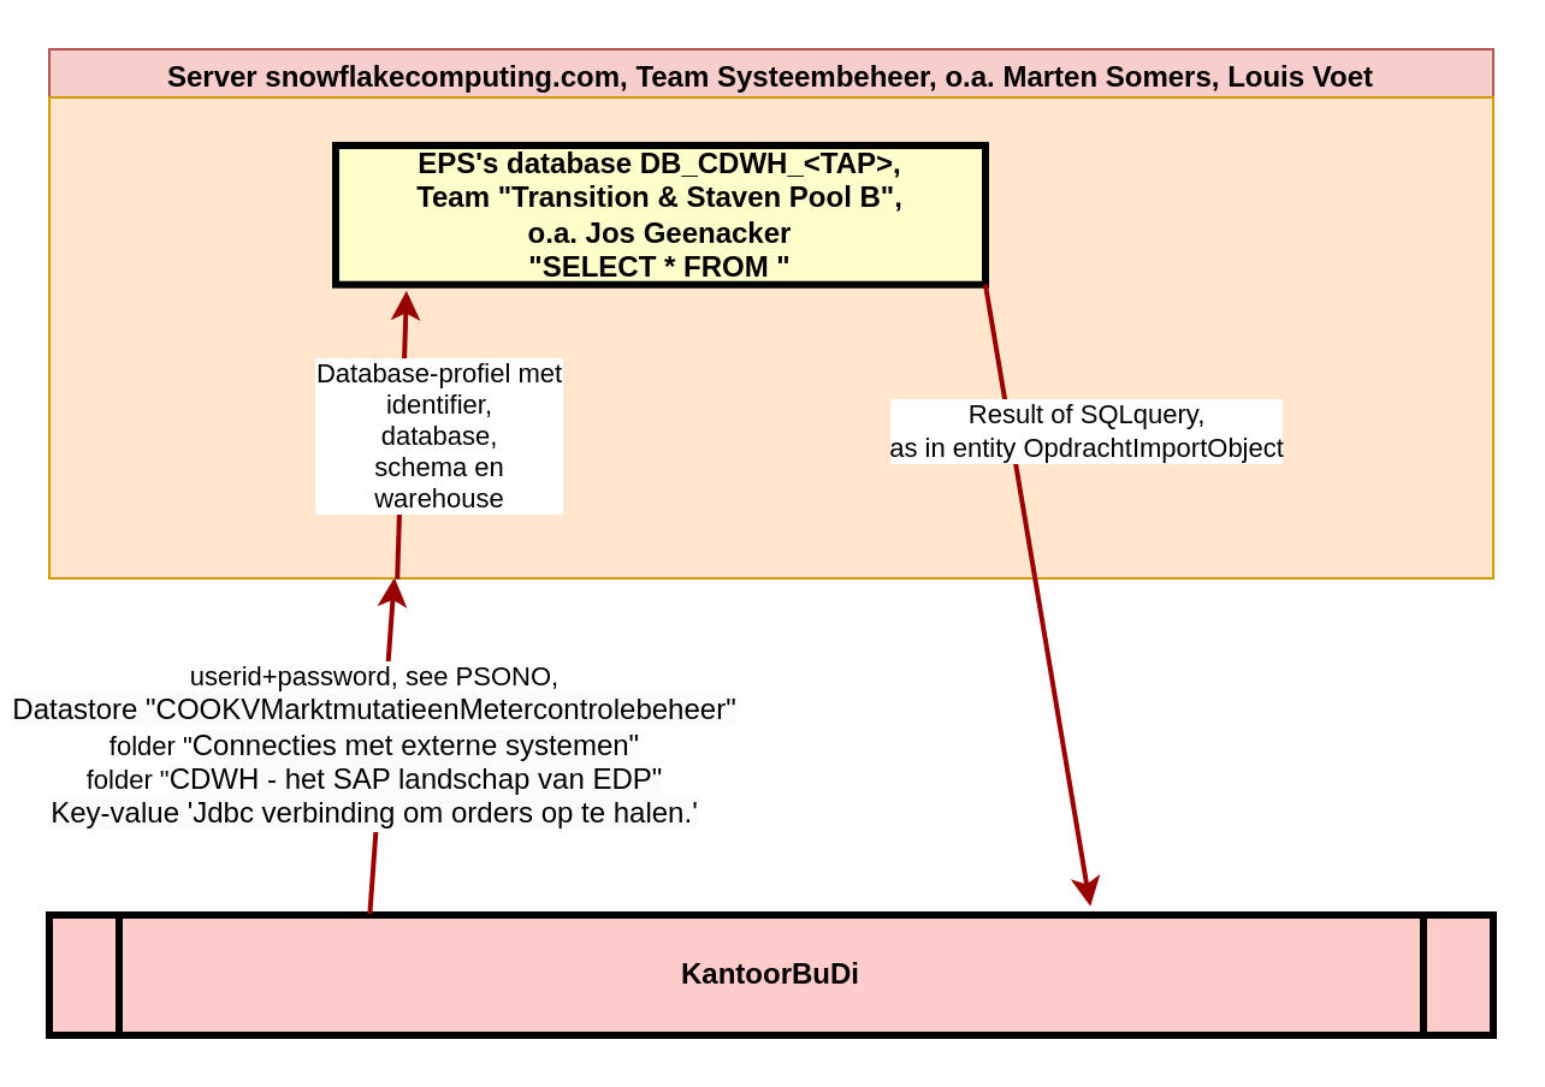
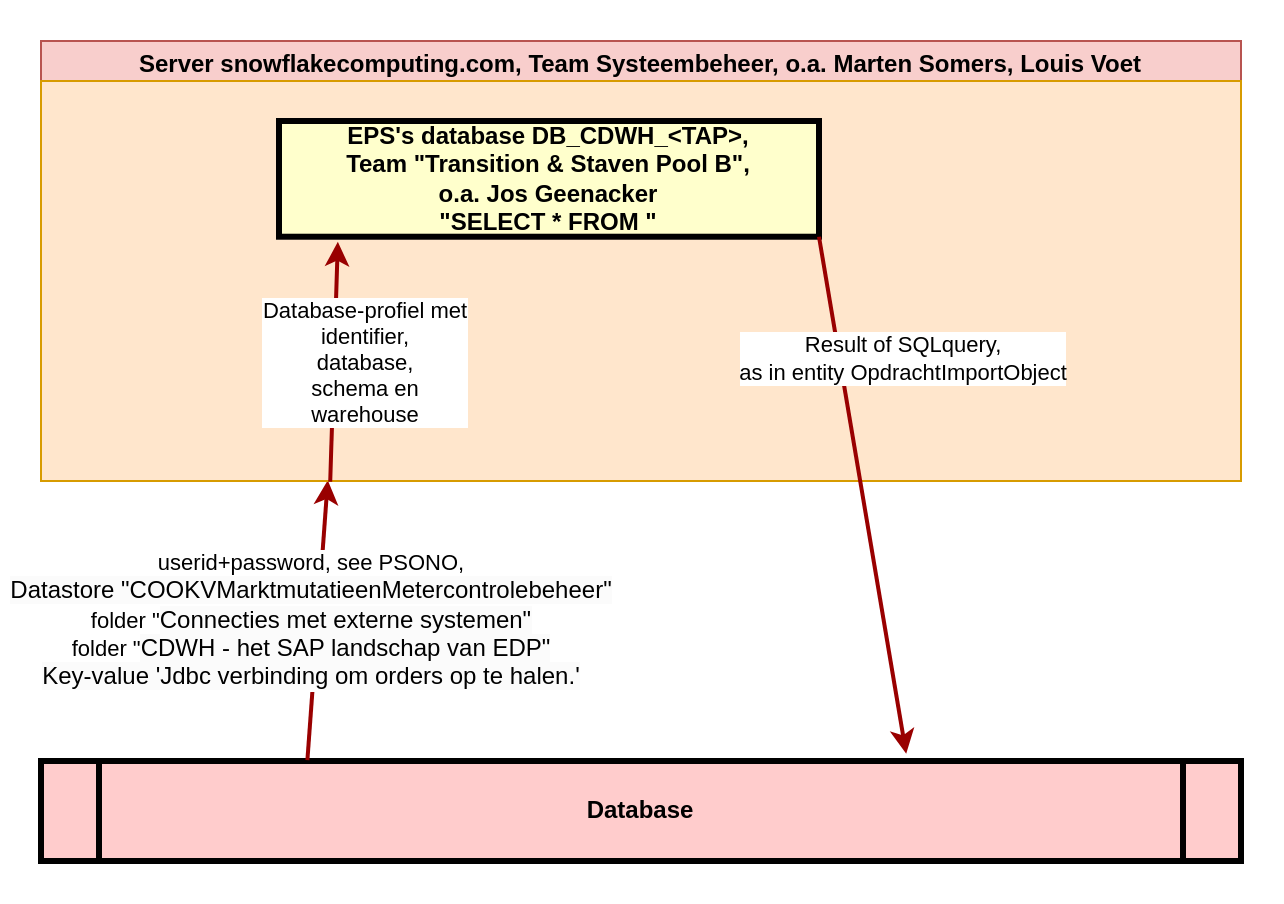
- <mxCell id="2" value="KantoorBuDi" style="shape=process;whiteSpace=wrap;align=center;verticalAlign=middle;size=0.048;fontStyle=1;strokeWidth=3;fillColor=#FFCCCC" parent="1" vertex="1"><mxGeometry x="20" y="380" width="600" height="50" as="geometry" /></mxCell>
+ <mxCell id="2" value="Database" style="shape=process;whiteSpace=wrap;align=center;verticalAlign=middle;size=0.048;fontStyle=1;strokeWidth=3;fillColor=#FFCCCC" parent="1" vertex="1"><mxGeometry x="20" y="380" width="600" height="50" as="geometry" /></mxCell>
